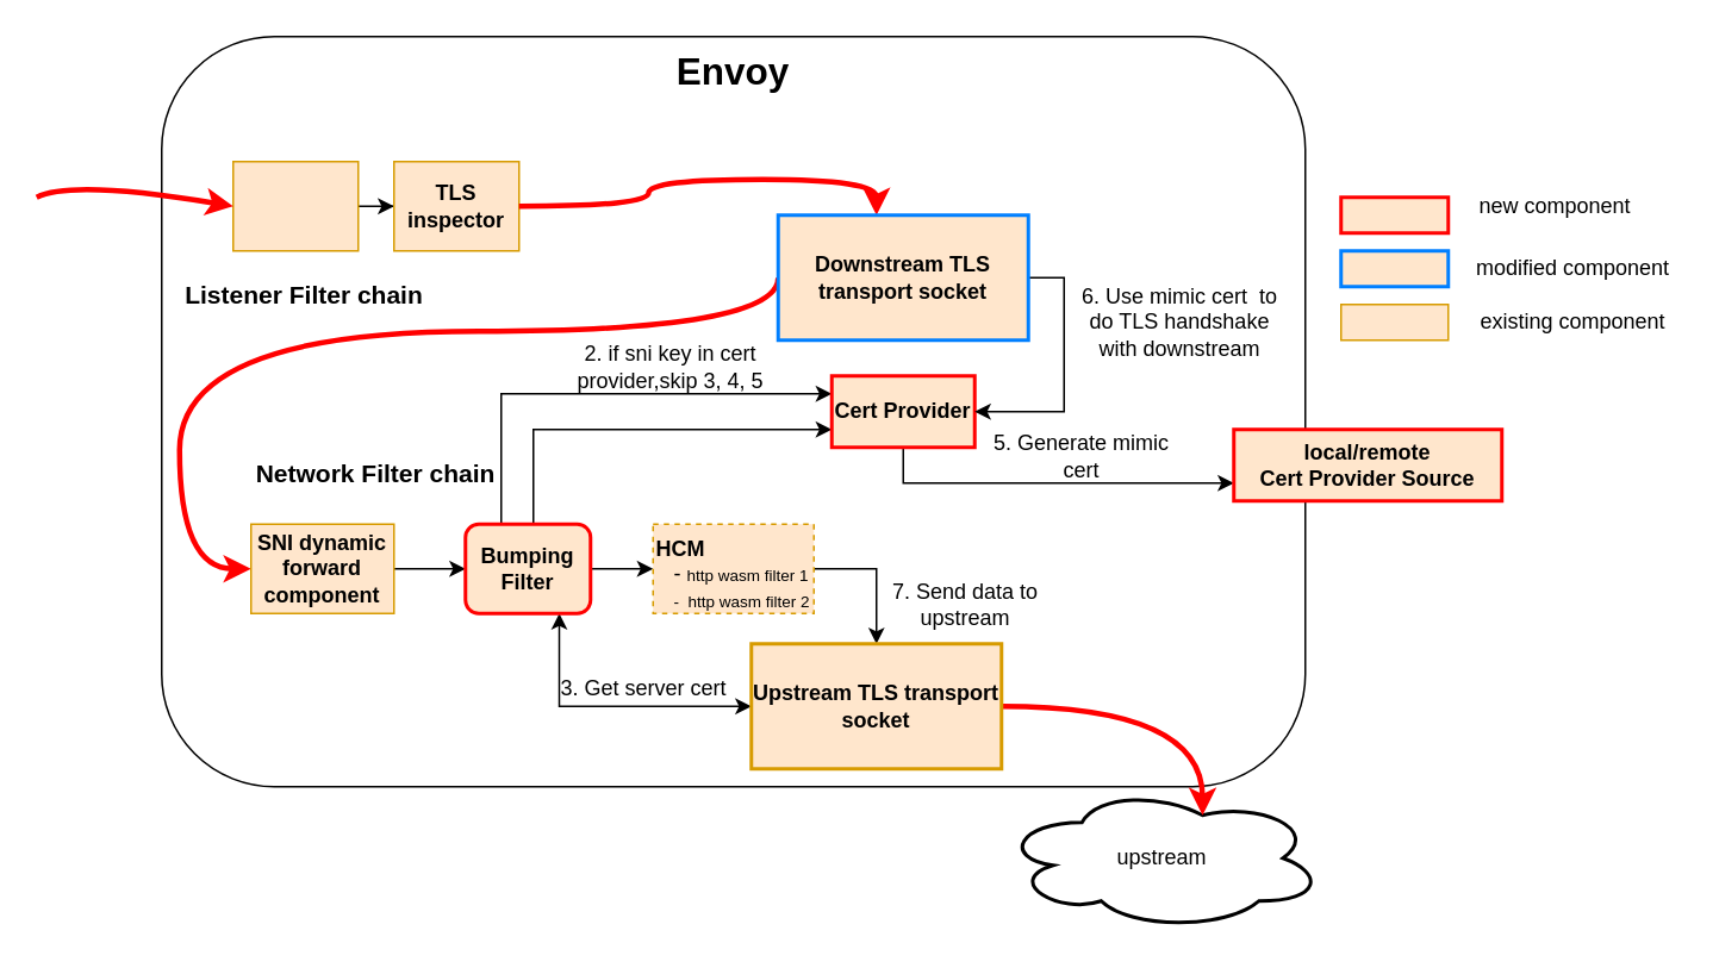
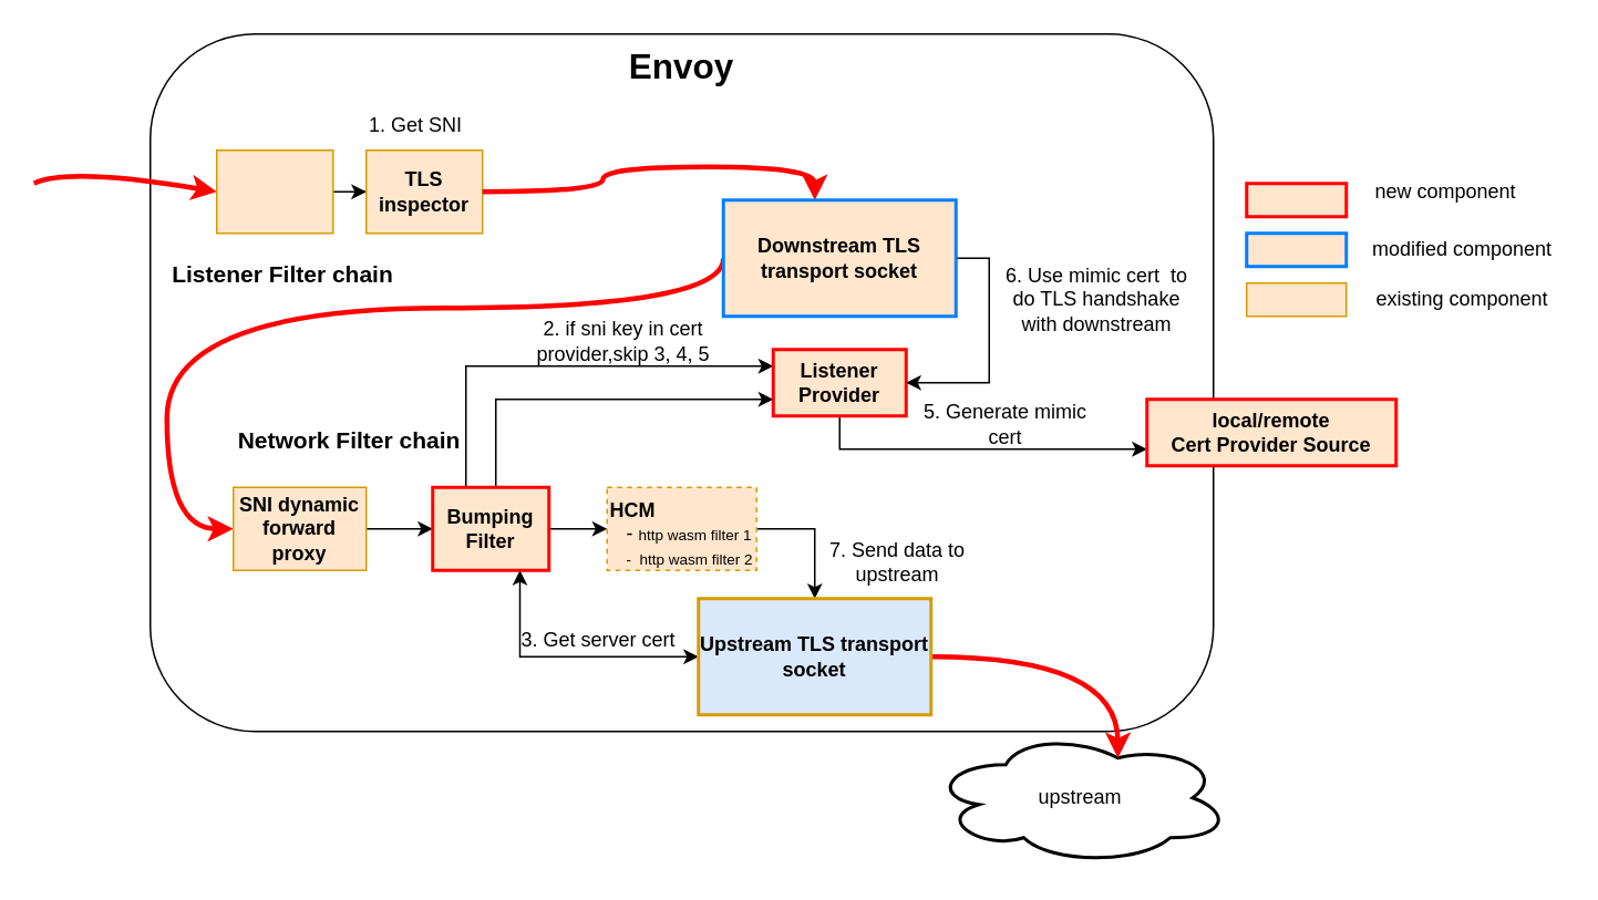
+ <mxCell id="20" value="1. Get SNI" style="text;html=1;strokeColor=none;fillColor=none;align=center;verticalAlign=middle;whiteSpace=wrap;rounded=0;" parent="1" vertex="1"><mxGeometry x="220" y="60" width="60" height="30" as="geometry" /></mxCell>
- <mxCell id="22" value="&lt;b&gt;Cert Provider&lt;/b&gt;" style="rounded=0;whiteSpace=wrap;html=1;fillColor=#ffe6cc;strokeColor=#FF0000;strokeWidth=2;" parent="1" vertex="1"><mxGeometry x="465" y="210" width="80" height="40" as="geometry" /></mxCell>
+ <mxCell id="22" value="&lt;b&gt;Listener Provider&lt;/b&gt;" style="rounded=0;whiteSpace=wrap;html=1;fillColor=#ffe6cc;strokeColor=#FF0000;strokeWidth=2;" parent="1" vertex="1"><mxGeometry x="465" y="210" width="80" height="40" as="geometry" /></mxCell>
- <mxCell id="10" value="SNI dynamic forward component" style="rounded=0;whiteSpace=wrap;html=1;strokeColor=#d79b00;fillColor=#ffe6cc;fontStyle=1" parent="1" vertex="1"><mxGeometry x="140" y="293" width="80" height="50" as="geometry" /></mxCell>
+ <mxCell id="10" value="SNI dynamic forward proxy" style="rounded=0;whiteSpace=wrap;html=1;strokeColor=#d79b00;fillColor=#ffe6cc;fontStyle=1" parent="1" vertex="1"><mxGeometry x="140" y="293" width="80" height="50" as="geometry" /></mxCell>
- <mxCell id="15" value="Bumping Filter" style="whiteSpace=wrap;html=1;strokeColor=#FF0000;fillColor=#ffe6cc;strokeWidth=2;fontStyle=1;rounded=1;" parent="1" vertex="1"><mxGeometry x="260" y="293" width="70" height="50" as="geometry" /></mxCell>
+ <mxCell id="15" value="Bumping Filter" style="rounded=0;whiteSpace=wrap;html=1;strokeColor=#FF0000;fillColor=#ffe6cc;strokeWidth=2;fontStyle=1" parent="1" vertex="1"><mxGeometry x="260" y="293" width="70" height="50" as="geometry" /></mxCell>
- <mxCell id="34" value="&lt;b style=&quot;&quot;&gt;Upstream TLS transport socket&lt;/b&gt;" style="rounded=0;whiteSpace=wrap;html=1;strokeColor=#d79b00;strokeWidth=2;fillColor=#ffe6cc;" parent="1" vertex="1"><mxGeometry x="420" y="360" width="140" height="70" as="geometry" /></mxCell>
+ <mxCell id="34" value="&lt;b style=&quot;&quot;&gt;Upstream TLS transport socket&lt;/b&gt;" style="rounded=0;whiteSpace=wrap;html=1;strokeColor=#d79b00;strokeWidth=2;fillColor=#dae8fc;" parent="1" vertex="1"><mxGeometry x="420" y="360" width="140" height="70" as="geometry" /></mxCell>
